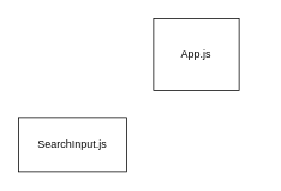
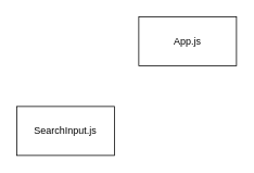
- <mxCell id="2" value="App.js" style="rounded=0;whiteSpace=wrap;html=1;" vertex="1" parent="1"><mxGeometry x="170" y="20" width="95" height="80" as="geometry" /></mxCell>
+ <mxCell id="2" value="App.js" style="rounded=0;whiteSpace=wrap;html=1;" vertex="1" parent="1"><mxGeometry x="170" y="20" width="120" height="60" as="geometry" /></mxCell>
